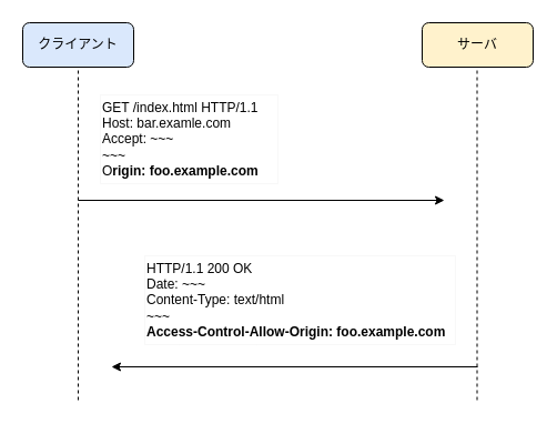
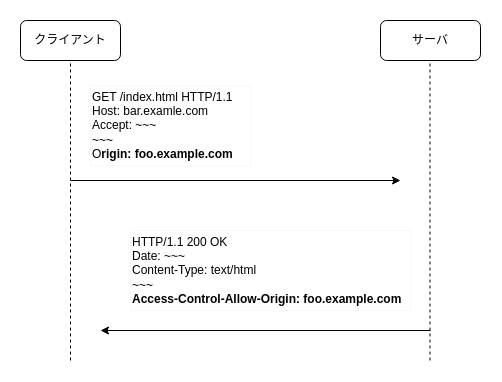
- <mxCell id="2" value="クライアント" style="rounded=1;whiteSpace=wrap;html=1;fillColor=#dae8fc;" vertex="1" parent="1"><mxGeometry x="20" y="20" width="100" height="40" as="geometry" /></mxCell>
+ <mxCell id="2" value="クライアント" style="rounded=1;whiteSpace=wrap;html=1;" vertex="1" parent="1"><mxGeometry x="20" y="20" width="100" height="40" as="geometry" /></mxCell>
- <mxCell id="3" value="サーバ" style="rounded=1;whiteSpace=wrap;html=1;fillColor=#fff2cc;" vertex="1" parent="1"><mxGeometry x="380" y="20" width="100" height="40" as="geometry" /></mxCell>
+ <mxCell id="3" value="サーバ" style="rounded=1;whiteSpace=wrap;html=1;" vertex="1" parent="1"><mxGeometry x="380" y="20" width="100" height="40" as="geometry" /></mxCell>
